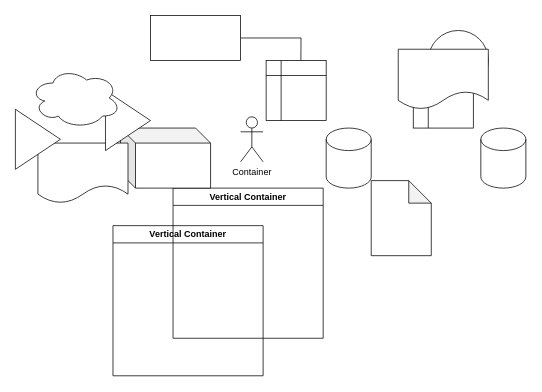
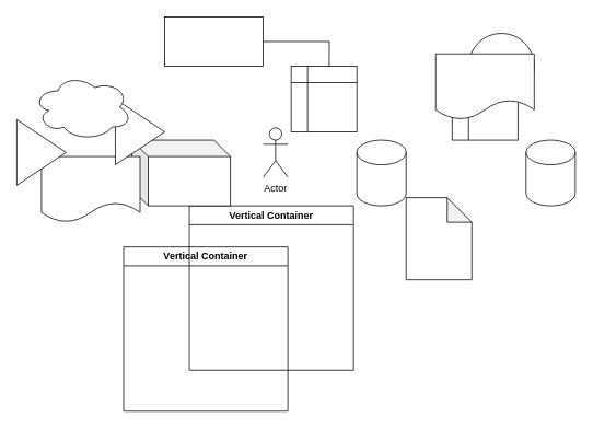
- <mxCell id="9" value="Container" style="shape=umlActor;verticalLabelPosition=bottom;verticalAlign=top;html=1;outlineConnect=0;" vertex="1" parent="1"><mxGeometry x="320" y="155" width="30" height="60" as="geometry" /></mxCell>
+ <mxCell id="9" value="Actor" style="shape=umlActor;verticalLabelPosition=bottom;verticalAlign=top;html=1;outlineConnect=0;" vertex="1" parent="1"><mxGeometry x="320" y="155" width="30" height="60" as="geometry" /></mxCell>
